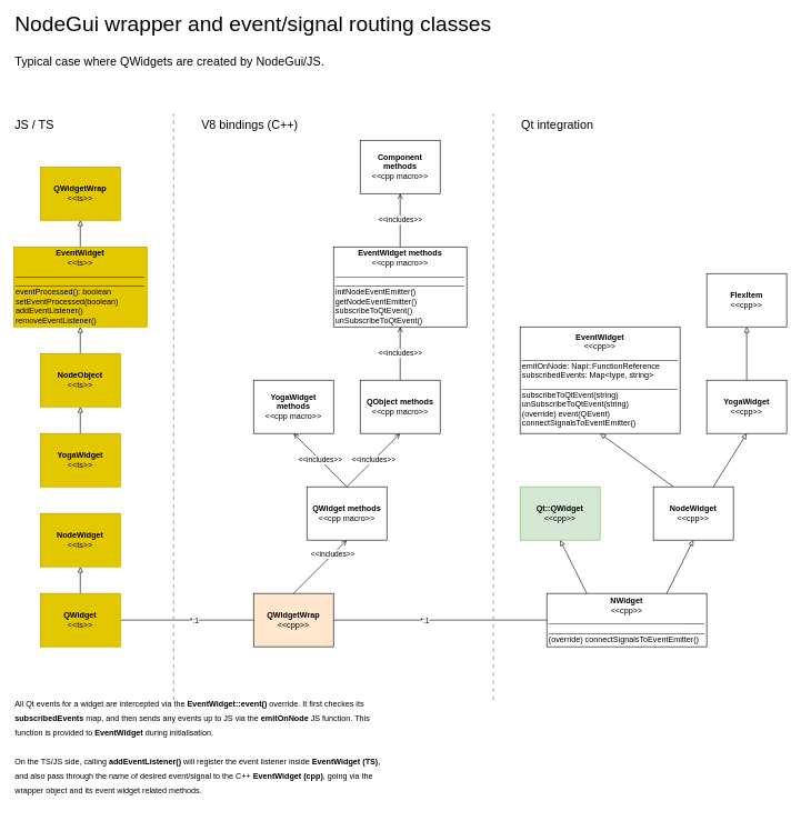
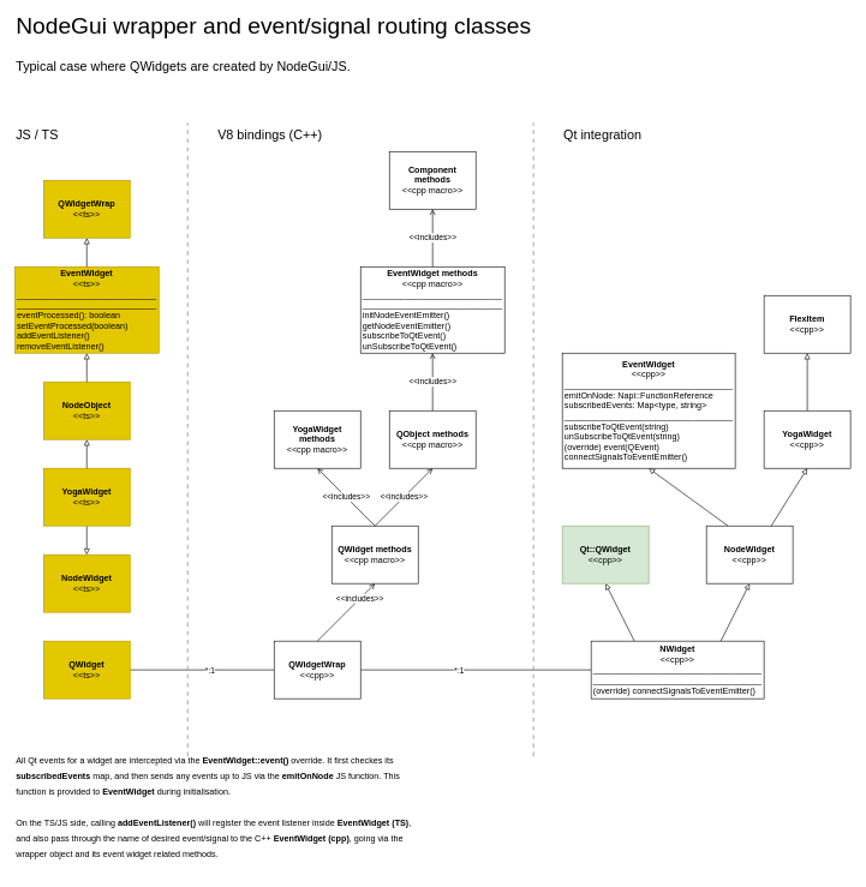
- <mxCell id="22" style="edgeStyle=none;rounded=0;orthogonalLoop=1;jettySize=auto;html=1;entryX=0.5;entryY=0;entryDx=0;entryDy=0;startArrow=block;startFill=0;endArrow=none;endFill=0;" parent="1" source="23" target="6" edge="1"><mxGeometry relative="1" as="geometry" /></mxCell>
+ <mxCell id="22" style="edgeStyle=none;rounded=0;orthogonalLoop=1;jettySize=auto;html=1;startArrow=block;startFill=0;endArrow=none;endFill=0;" parent="1" source="23" target="24" edge="1"><mxGeometry relative="1" as="geometry" /></mxCell>
- <mxCell id="9" value="&lt;b&gt;QWidgetWrap&lt;/b&gt;&lt;br&gt;&amp;lt;&amp;lt;cpp&amp;gt;&amp;gt;" style="rounded=0;whiteSpace=wrap;html=1;fillColor=#ffe6cc;" parent="1" vertex="1"><mxGeometry x="380" y="890" width="120" height="80" as="geometry" /></mxCell>
+ <mxCell id="9" value="&lt;b&gt;QWidgetWrap&lt;/b&gt;&lt;br&gt;&amp;lt;&amp;lt;cpp&amp;gt;&amp;gt;" style="rounded=0;whiteSpace=wrap;html=1;" parent="1" vertex="1"><mxGeometry x="380" y="890" width="120" height="80" as="geometry" /></mxCell>
